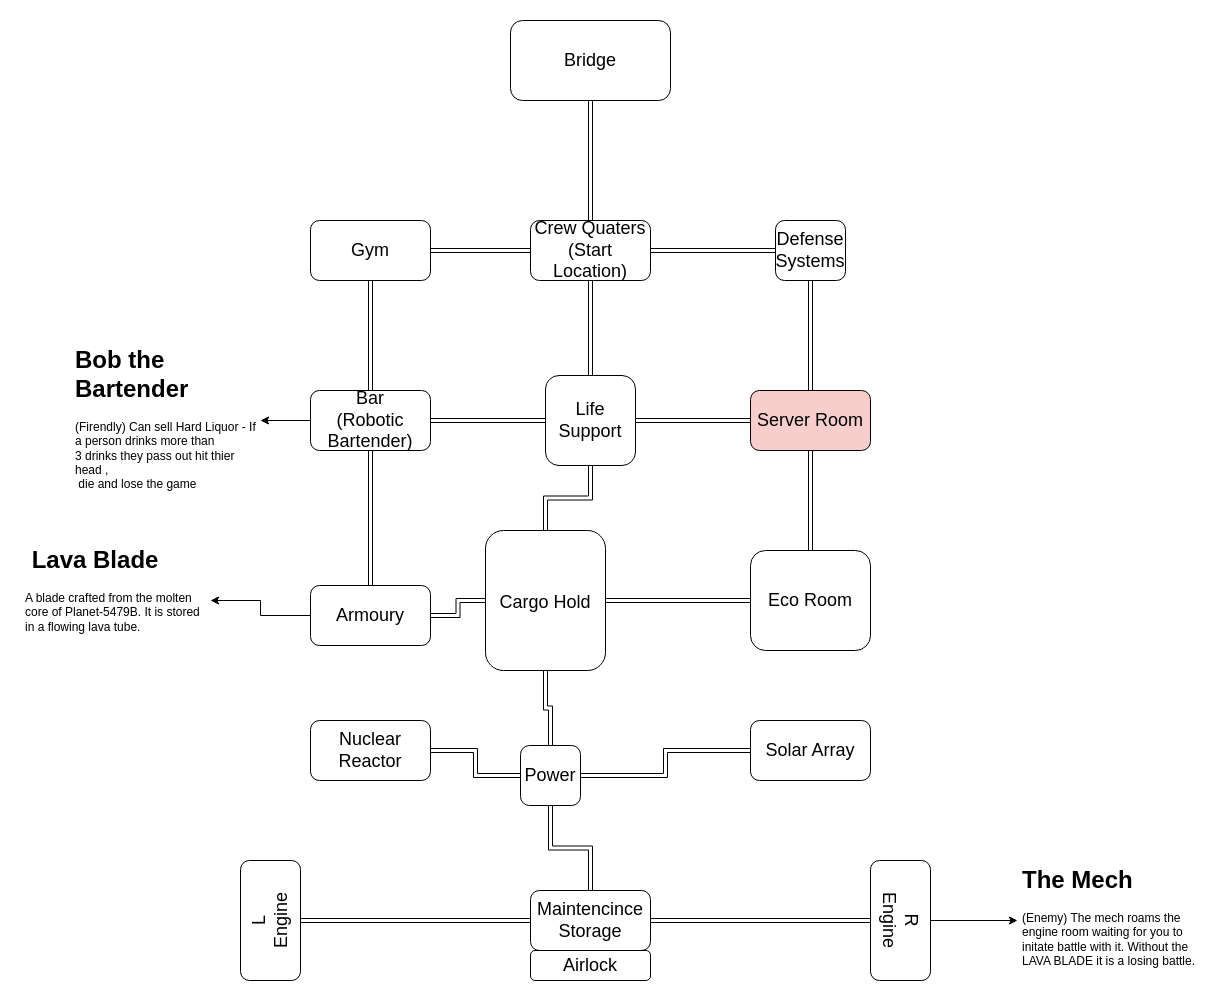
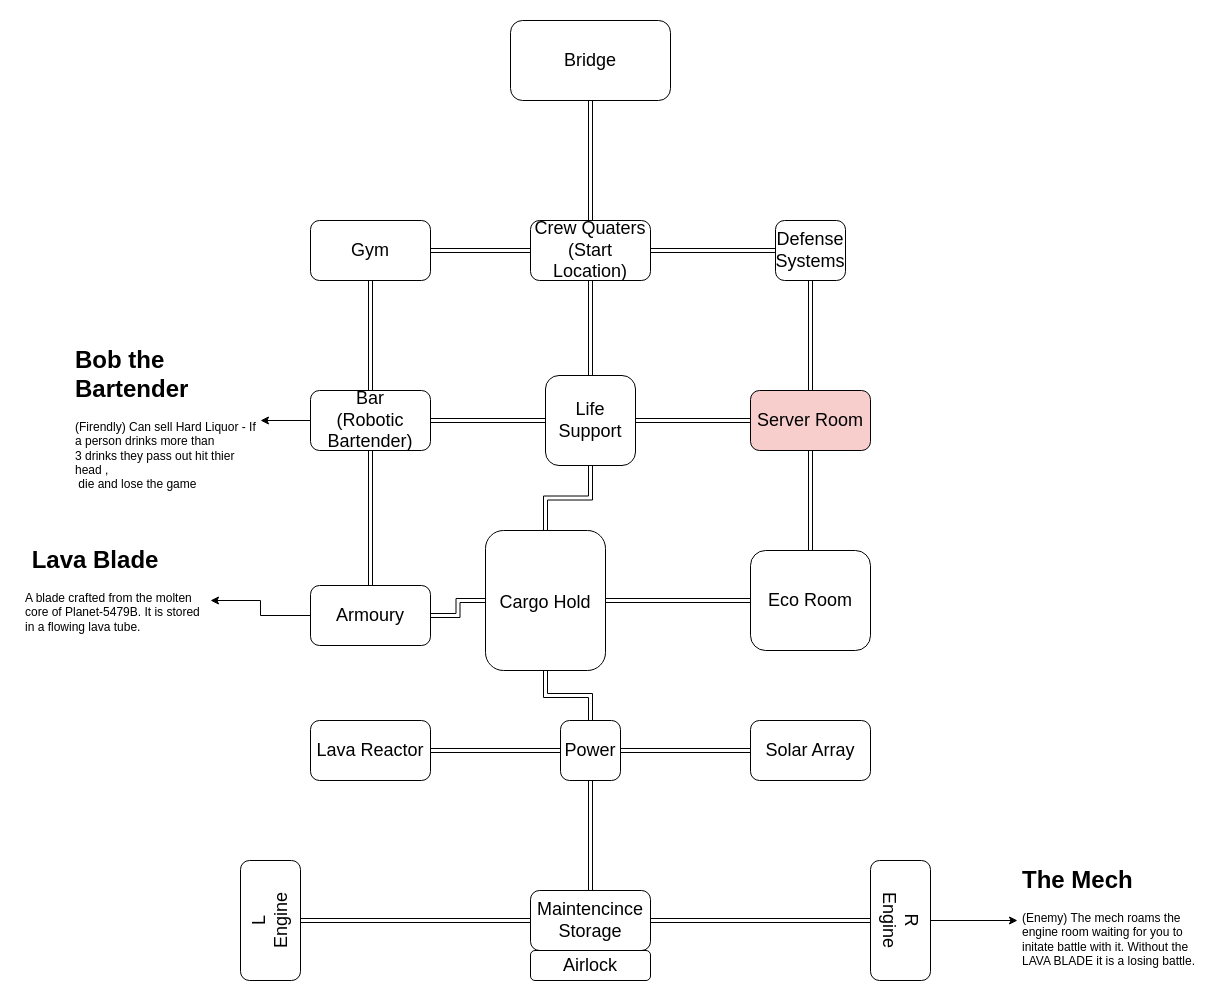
- <mxCell id="37" value="Nuclear Reactor" style="rounded=1;whiteSpace=wrap;html=1;fontSize=18;" parent="1" vertex="1"><mxGeometry x="310" y="720" width="120" height="60" as="geometry" /></mxCell>
+ <mxCell id="37" value="Lava Reactor" style="rounded=1;whiteSpace=wrap;html=1;fontSize=18;" parent="1" vertex="1"><mxGeometry x="310" y="720" width="120" height="60" as="geometry" /></mxCell>
- <mxCell id="22" value="Power" style="rounded=1;whiteSpace=wrap;html=1;fontSize=18;" parent="1" vertex="1"><mxGeometry x="520" y="745" width="60" height="60" as="geometry" /></mxCell>
+ <mxCell id="22" value="Power" style="rounded=1;whiteSpace=wrap;html=1;fontSize=18;" parent="1" vertex="1"><mxGeometry x="560" y="720" width="60" height="60" as="geometry" /></mxCell>
